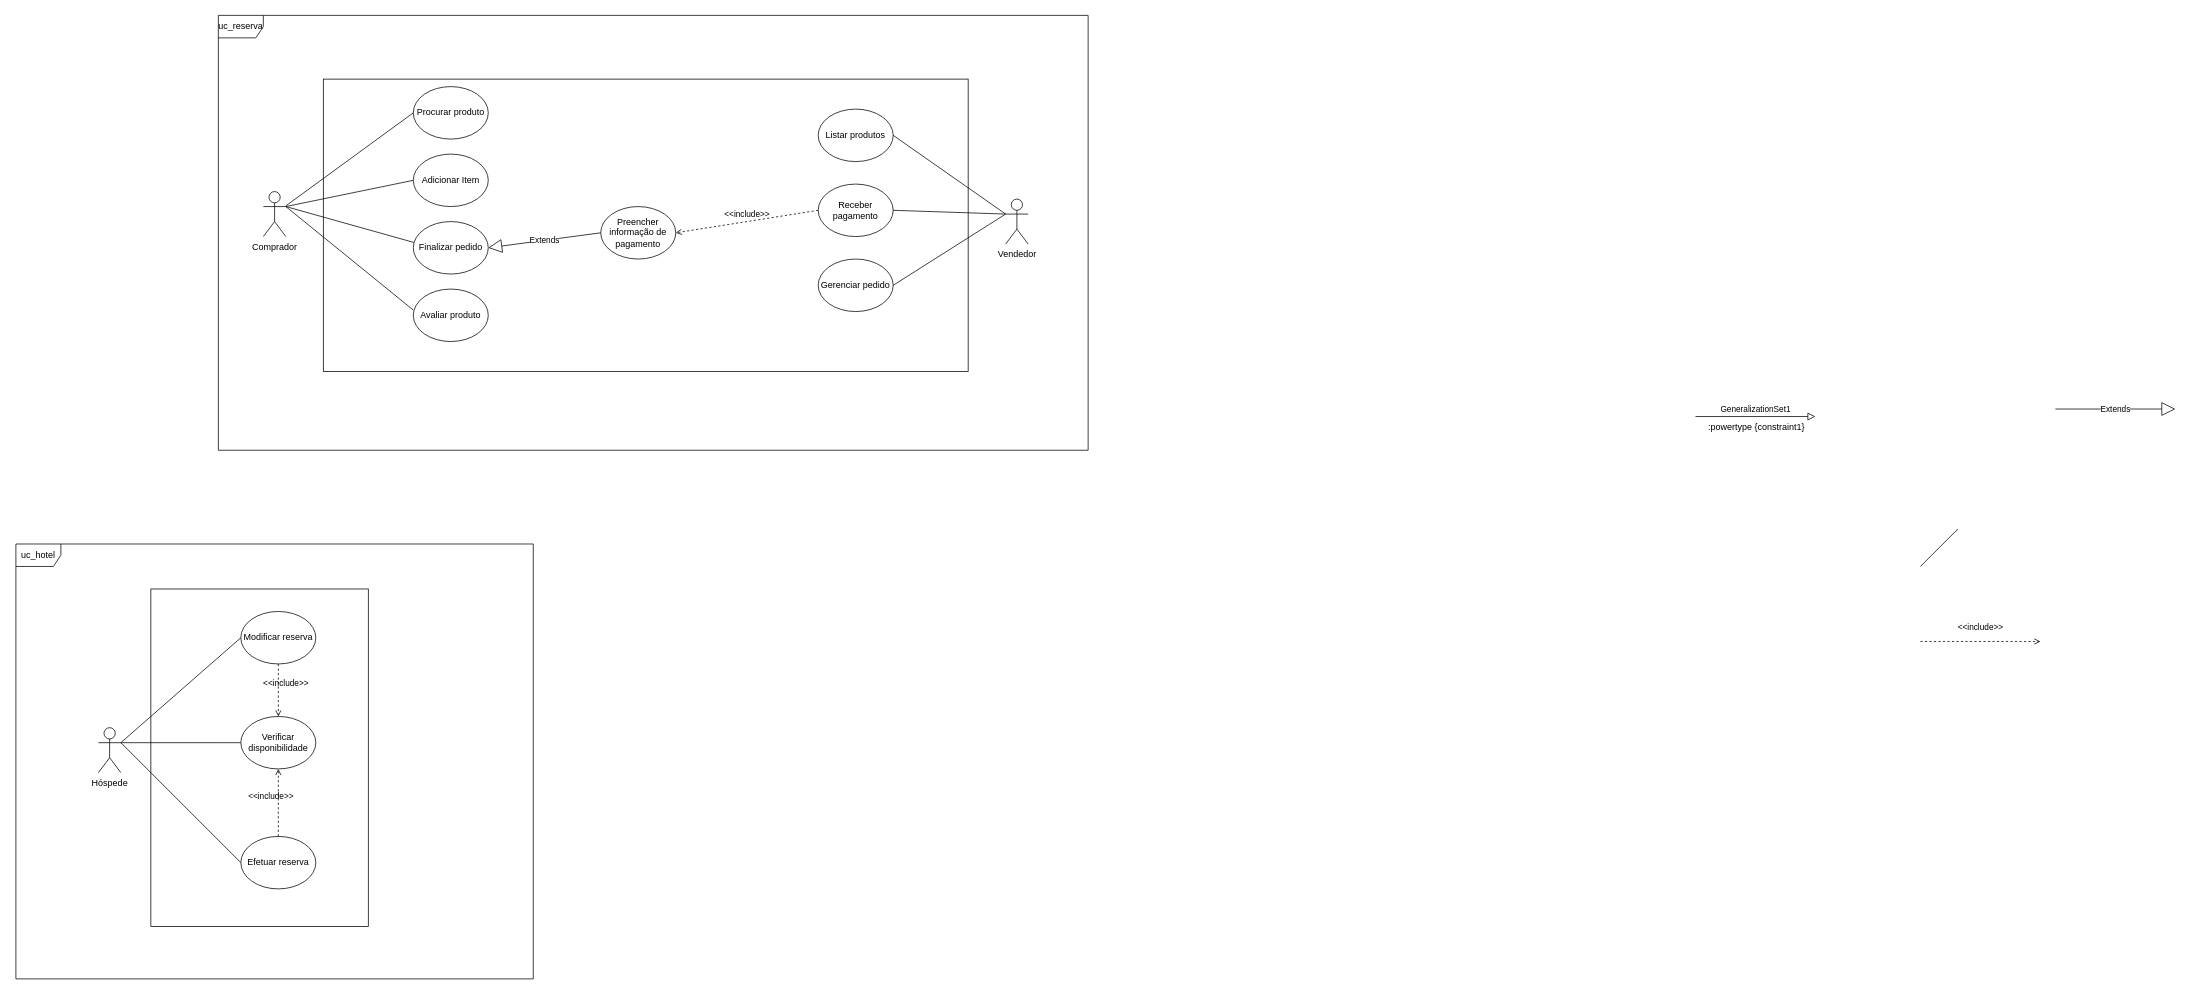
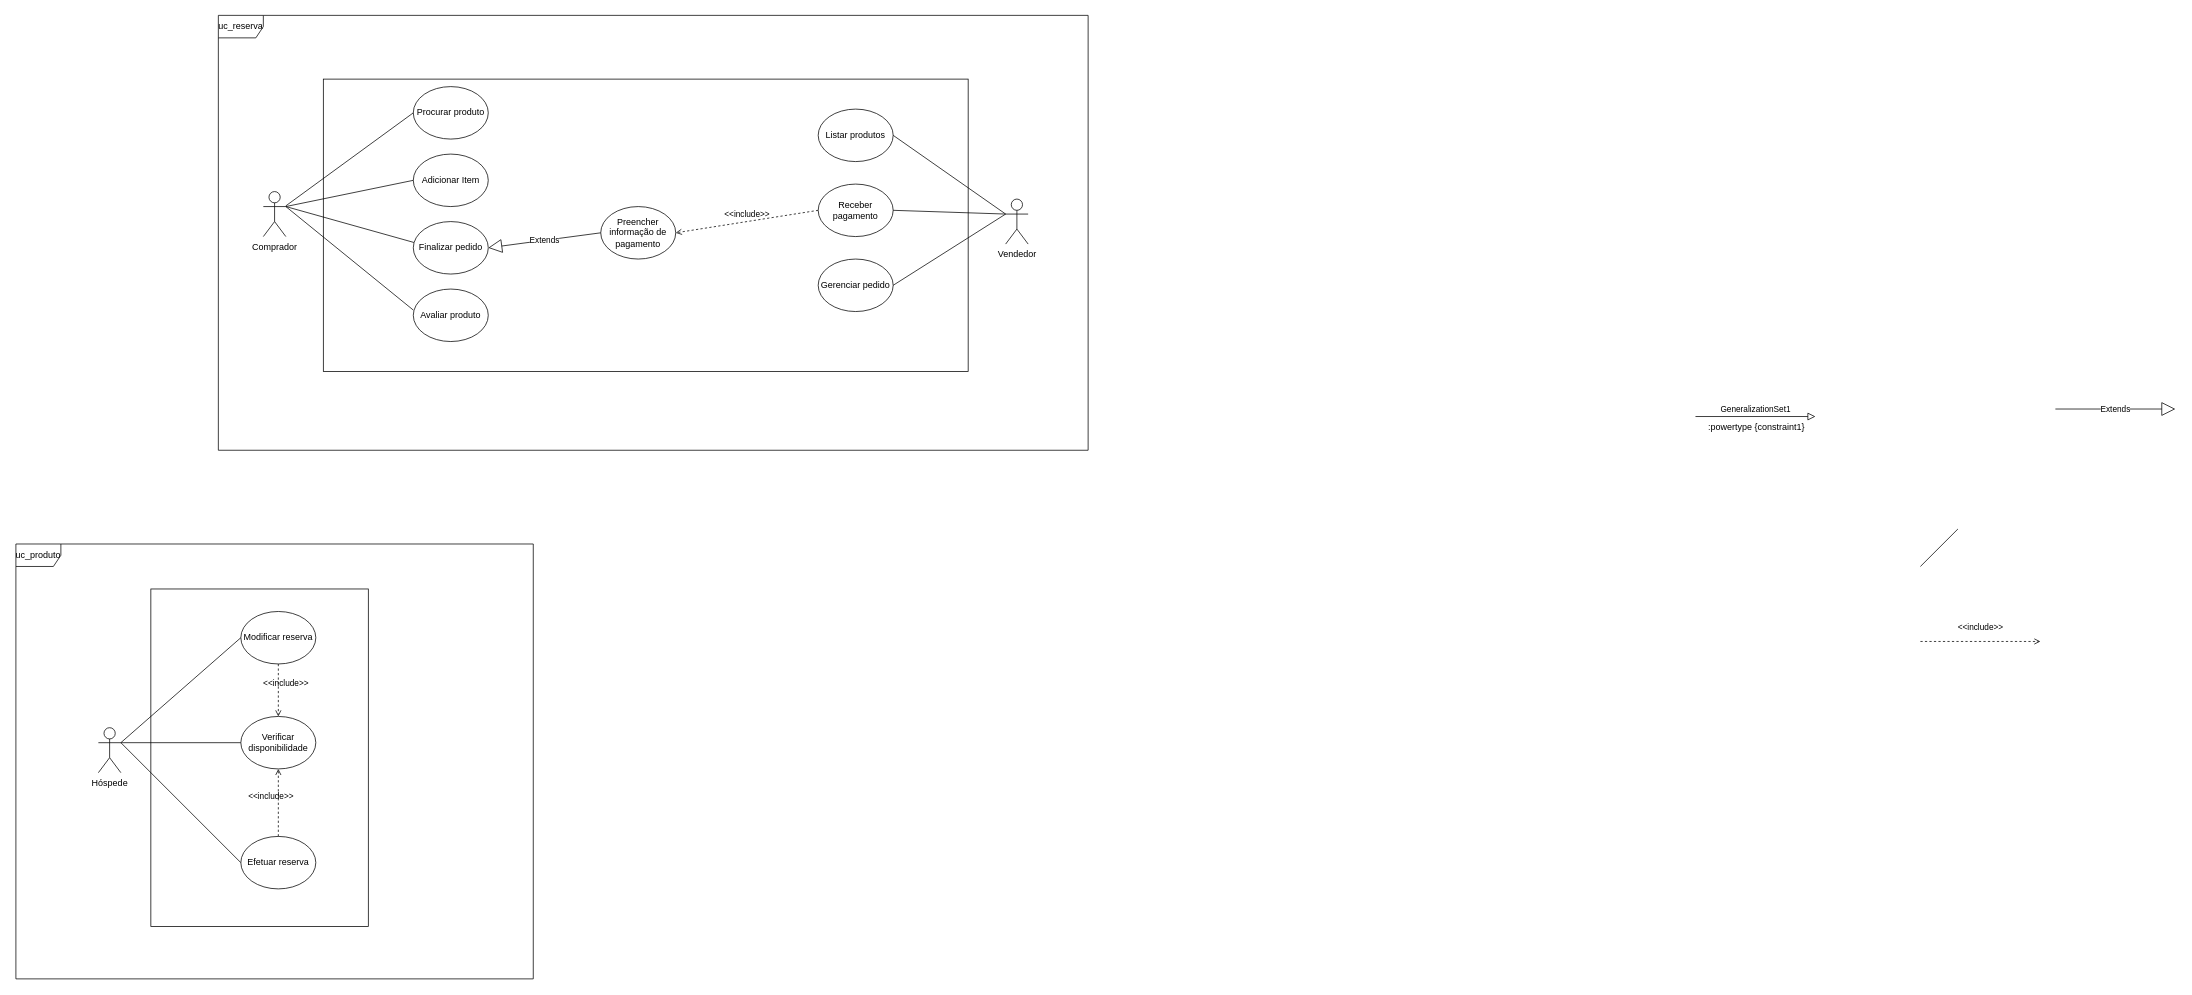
- <mxCell id="37" value="uc_hotel" style="shape=umlFrame;whiteSpace=wrap;html=1;pointerEvents=0;" vertex="1" parent="1"><mxGeometry x="20" y="725" width="690" height="580" as="geometry" /></mxCell>
+ <mxCell id="37" value="uc_produto" style="shape=umlFrame;whiteSpace=wrap;html=1;pointerEvents=0;" vertex="1" parent="1"><mxGeometry x="20" y="725" width="690" height="580" as="geometry" /></mxCell>
